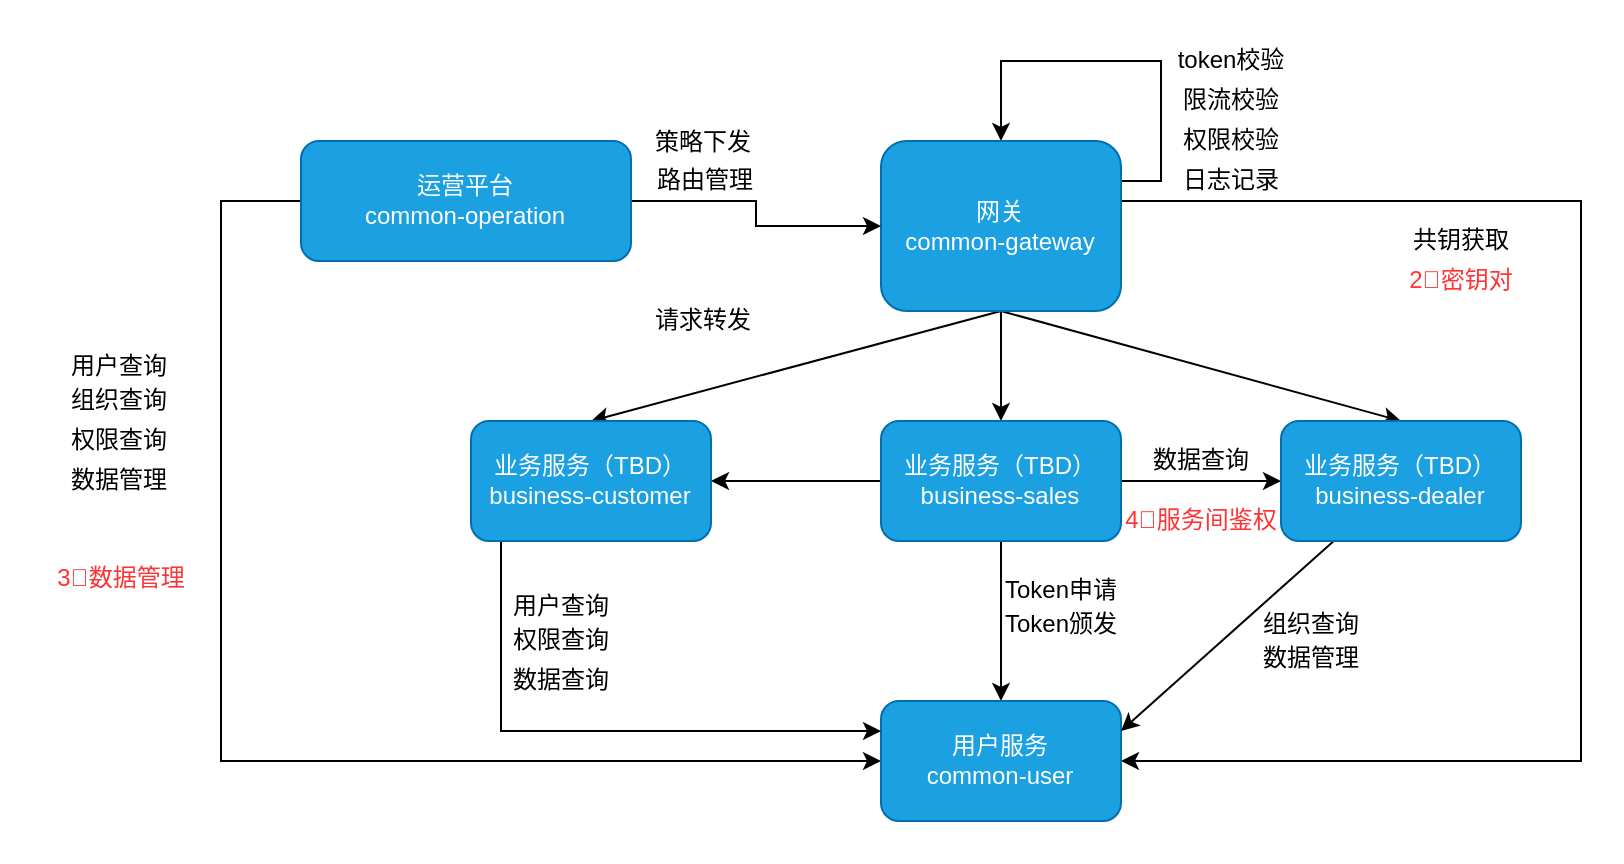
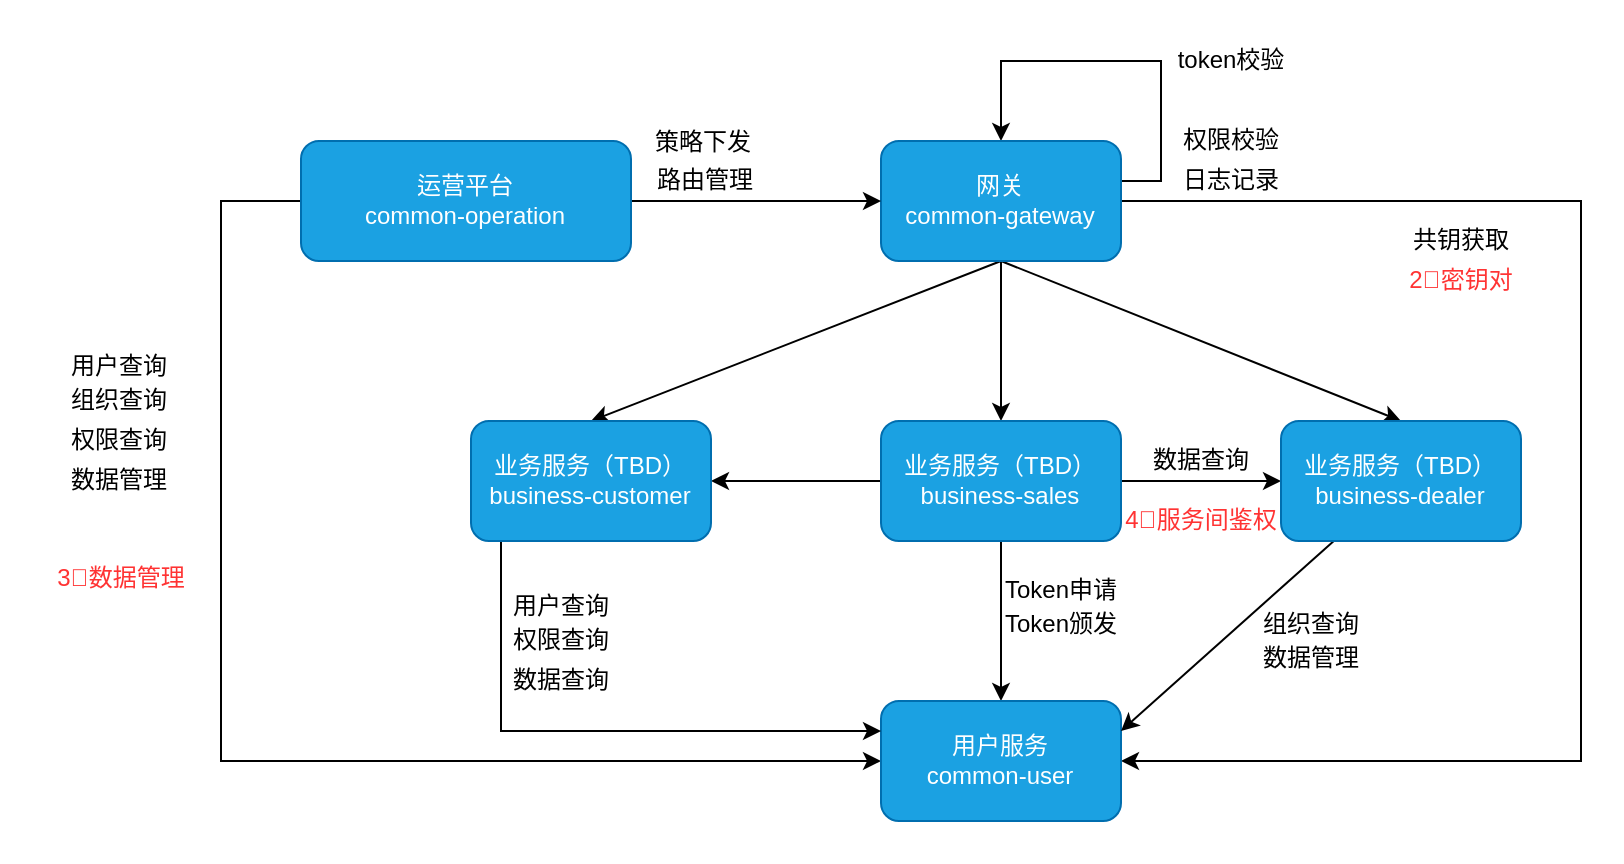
- <mxCell id="21" value="限流校验" style="text;html=1;align=center;verticalAlign=middle;resizable=0;points=[];autosize=1;" vertex="1" parent="1"><mxGeometry x="585" y="40" width="60" height="20" as="geometry" /></mxCell>
- <mxCell id="7" value="网关&lt;br&gt;common-gateway" style="rounded=1;whiteSpace=wrap;html=1;fillColor=#1ba1e2;strokeColor=#006EAF;fontColor=#ffffff;" vertex="1" parent="1"><mxGeometry x="440" y="70" width="120" height="85" as="geometry" /></mxCell>
+ <mxCell id="7" value="网关&lt;br&gt;common-gateway" style="rounded=1;whiteSpace=wrap;html=1;fillColor=#1ba1e2;strokeColor=#006EAF;fontColor=#ffffff;" vertex="1" parent="1"><mxGeometry x="440" y="70" width="120" height="60" as="geometry" /></mxCell>
- <mxCell id="35" value="&lt;font color=&quot;#000000&quot;&gt;请求转发&lt;/font&gt;" style="text;html=1;align=center;verticalAlign=middle;resizable=0;points=[];autosize=1;fontColor=#FF3333;" vertex="1" parent="1"><mxGeometry x="321.01" y="150" width="60" height="20" as="geometry" /></mxCell>
